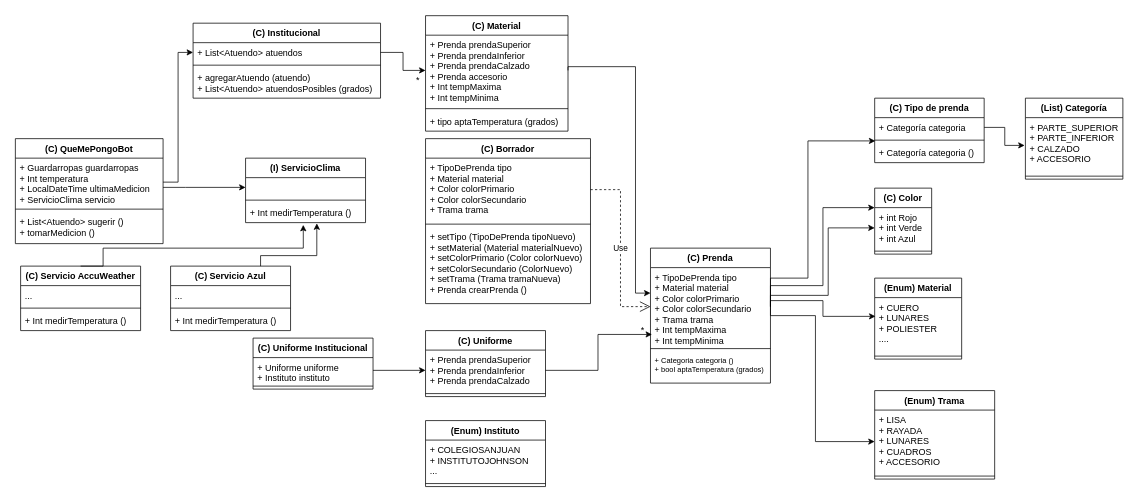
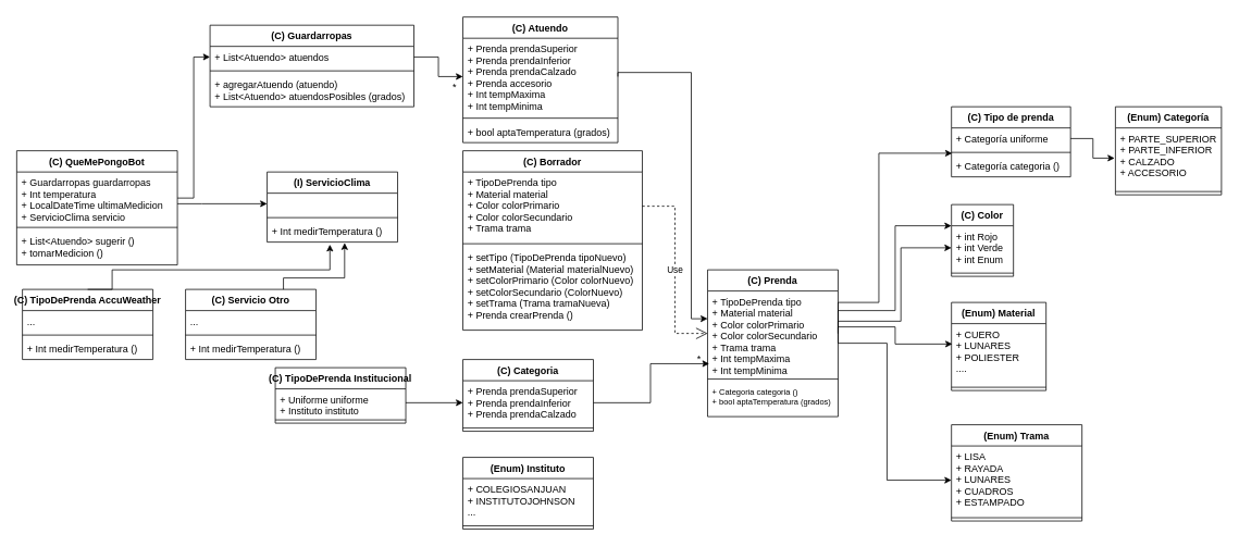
- <mxCell id="45" value="(C) Material" style="swimlane;fontStyle=1;align=center;verticalAlign=top;childLayout=stackLayout;horizontal=1;startSize=26;horizontalStack=0;resizeParent=1;resizeParentMax=0;resizeLast=0;collapsible=1;marginBottom=0;labelBorderColor=none;fontSize=12;" vertex="1" parent="1"><mxGeometry x="567" y="20" width="190" height="154" as="geometry" /></mxCell>
+ <mxCell id="45" value="(C) Atuendo" style="swimlane;fontStyle=1;align=center;verticalAlign=top;childLayout=stackLayout;horizontal=1;startSize=26;horizontalStack=0;resizeParent=1;resizeParentMax=0;resizeLast=0;collapsible=1;marginBottom=0;labelBorderColor=none;fontSize=12;" vertex="1" parent="1"><mxGeometry x="567" y="20" width="190" height="154" as="geometry" /></mxCell>
- <mxCell id="50" value="(C) Institucional" style="swimlane;fontStyle=1;align=center;verticalAlign=top;childLayout=stackLayout;horizontal=1;startSize=26;horizontalStack=0;resizeParent=1;resizeParentMax=0;resizeLast=0;collapsible=1;marginBottom=0;labelBorderColor=none;fontSize=12;" vertex="1" parent="1"><mxGeometry x="257" y="30" width="250" height="100" as="geometry" /></mxCell>
+ <mxCell id="50" value="(C) Guardarropas" style="swimlane;fontStyle=1;align=center;verticalAlign=top;childLayout=stackLayout;horizontal=1;startSize=26;horizontalStack=0;resizeParent=1;resizeParentMax=0;resizeLast=0;collapsible=1;marginBottom=0;labelBorderColor=none;fontSize=12;" vertex="1" parent="1"><mxGeometry x="257" y="30" width="250" height="100" as="geometry" /></mxCell>
- <mxCell id="2" value="(List) Categoría" style="swimlane;fontStyle=1;align=center;verticalAlign=top;childLayout=stackLayout;horizontal=1;startSize=26;horizontalStack=0;resizeParent=1;resizeParentMax=0;resizeLast=0;collapsible=1;marginBottom=0;" parent="1" vertex="1"><mxGeometry x="1367" y="130" width="130" height="108" as="geometry" /></mxCell>
+ <mxCell id="2" value="(Enum) Categoría" style="swimlane;fontStyle=1;align=center;verticalAlign=top;childLayout=stackLayout;horizontal=1;startSize=26;horizontalStack=0;resizeParent=1;resizeParentMax=0;resizeLast=0;collapsible=1;marginBottom=0;" parent="1" vertex="1"><mxGeometry x="1367" y="130" width="130" height="108" as="geometry" /></mxCell>
- <mxCell id="48" value="+ tipo aptaTemperatura (grados)" style="text;strokeColor=none;fillColor=none;align=left;verticalAlign=top;spacingLeft=4;spacingRight=4;overflow=hidden;rotatable=0;points=[[0,0.5],[1,0.5]];portConstraint=eastwest;labelBorderColor=none;fontSize=12;" vertex="1" parent="45"><mxGeometry y="128" width="190" height="26" as="geometry" /></mxCell>
+ <mxCell id="48" value="+ bool aptaTemperatura (grados)" style="text;strokeColor=none;fillColor=none;align=left;verticalAlign=top;spacingLeft=4;spacingRight=4;overflow=hidden;rotatable=0;points=[[0,0.5],[1,0.5]];portConstraint=eastwest;labelBorderColor=none;fontSize=12;" vertex="1" parent="45"><mxGeometry y="128" width="190" height="26" as="geometry" /></mxCell>
- <mxCell id="6" value="+ Categoría categoria" style="text;strokeColor=none;fillColor=none;align=left;verticalAlign=top;spacingLeft=4;spacingRight=4;overflow=hidden;rotatable=0;points=[[0,0.5],[1,0.5]];portConstraint=eastwest;" parent="5" vertex="1"><mxGeometry y="26" width="146" height="26" as="geometry" /></mxCell>
+ <mxCell id="6" value="+ Categoría uniforme" style="text;strokeColor=none;fillColor=none;align=left;verticalAlign=top;spacingLeft=4;spacingRight=4;overflow=hidden;rotatable=0;points=[[0,0.5],[1,0.5]];portConstraint=eastwest;" parent="5" vertex="1"><mxGeometry y="26" width="146" height="26" as="geometry" /></mxCell>
- <mxCell id="10" value="+ int Rojo&#10;+ int Verde&#10;+ int Azul" style="text;strokeColor=none;fillColor=none;align=left;verticalAlign=top;spacingLeft=4;spacingRight=4;overflow=hidden;rotatable=0;points=[[0,0.5],[1,0.5]];portConstraint=eastwest;" parent="9" vertex="1"><mxGeometry y="26" width="76" height="54" as="geometry" /></mxCell>
+ <mxCell id="10" value="+ int Rojo&#10;+ int Verde&#10;+ int Enum" style="text;strokeColor=none;fillColor=none;align=left;verticalAlign=top;spacingLeft=4;spacingRight=4;overflow=hidden;rotatable=0;points=[[0,0.5],[1,0.5]];portConstraint=eastwest;" parent="9" vertex="1"><mxGeometry y="26" width="76" height="54" as="geometry" /></mxCell>
- <mxCell id="66" value="(C) Servicio AccuWeather" style="swimlane;fontStyle=1;align=center;verticalAlign=top;childLayout=stackLayout;horizontal=1;startSize=26;horizontalStack=0;resizeParent=1;resizeParentMax=0;resizeLast=0;collapsible=1;marginBottom=0;labelBorderColor=none;fontSize=12;" vertex="1" parent="1"><mxGeometry x="27" y="354" width="160" height="86" as="geometry" /></mxCell>
+ <mxCell id="66" value="(C) TipoDePrenda AccuWeather" style="swimlane;fontStyle=1;align=center;verticalAlign=top;childLayout=stackLayout;horizontal=1;startSize=26;horizontalStack=0;resizeParent=1;resizeParentMax=0;resizeLast=0;collapsible=1;marginBottom=0;labelBorderColor=none;fontSize=12;" vertex="1" parent="1"><mxGeometry x="27" y="354" width="160" height="86" as="geometry" /></mxCell>
- <mxCell id="71" value="(C) Servicio Azul" style="swimlane;fontStyle=1;align=center;verticalAlign=top;childLayout=stackLayout;horizontal=1;startSize=26;horizontalStack=0;resizeParent=1;resizeParentMax=0;resizeLast=0;collapsible=1;marginBottom=0;labelBorderColor=none;fontSize=12;" vertex="1" parent="1"><mxGeometry x="227" y="354" width="160" height="86" as="geometry" /></mxCell>
+ <mxCell id="71" value="(C) Servicio Otro" style="swimlane;fontStyle=1;align=center;verticalAlign=top;childLayout=stackLayout;horizontal=1;startSize=26;horizontalStack=0;resizeParent=1;resizeParentMax=0;resizeLast=0;collapsible=1;marginBottom=0;labelBorderColor=none;fontSize=12;" vertex="1" parent="1"><mxGeometry x="227" y="354" width="160" height="86" as="geometry" /></mxCell>
- <mxCell id="33" value="(C) Uniforme" style="swimlane;fontStyle=1;align=center;verticalAlign=top;childLayout=stackLayout;horizontal=1;startSize=26;horizontalStack=0;resizeParent=1;resizeParentMax=0;resizeLast=0;collapsible=1;marginBottom=0;" parent="1" vertex="1"><mxGeometry x="567" y="440" width="160" height="88" as="geometry" /></mxCell>
+ <mxCell id="33" value="(C) Categoria" style="swimlane;fontStyle=1;align=center;verticalAlign=top;childLayout=stackLayout;horizontal=1;startSize=26;horizontalStack=0;resizeParent=1;resizeParentMax=0;resizeLast=0;collapsible=1;marginBottom=0;" parent="1" vertex="1"><mxGeometry x="567" y="440" width="160" height="88" as="geometry" /></mxCell>
- <mxCell id="38" value="(C) Uniforme Institucional" style="swimlane;fontStyle=1;align=center;verticalAlign=top;childLayout=stackLayout;horizontal=1;startSize=26;horizontalStack=0;resizeParent=1;resizeParentMax=0;resizeLast=0;collapsible=1;marginBottom=0;" parent="1" vertex="1"><mxGeometry x="337" y="450" width="160" height="68" as="geometry" /></mxCell>
+ <mxCell id="38" value="(C) TipoDePrenda Institucional" style="swimlane;fontStyle=1;align=center;verticalAlign=top;childLayout=stackLayout;horizontal=1;startSize=26;horizontalStack=0;resizeParent=1;resizeParentMax=0;resizeLast=0;collapsible=1;marginBottom=0;" parent="1" vertex="1"><mxGeometry x="337" y="450" width="160" height="68" as="geometry" /></mxCell>
- <mxCell id="25" value="+ LISA&#10;+ RAYADA&#10;+ LUNARES&#10;+ CUADROS&#10;+ ACCESORIO" style="text;strokeColor=none;fillColor=none;align=left;verticalAlign=top;spacingLeft=4;spacingRight=4;overflow=hidden;rotatable=0;points=[[0,0.5],[1,0.5]];portConstraint=eastwest;" parent="24" vertex="1"><mxGeometry y="26" width="160" height="84" as="geometry" /></mxCell>
+ <mxCell id="25" value="+ LISA&#10;+ RAYADA&#10;+ LUNARES&#10;+ CUADROS&#10;+ ESTAMPADO" style="text;strokeColor=none;fillColor=none;align=left;verticalAlign=top;spacingLeft=4;spacingRight=4;overflow=hidden;rotatable=0;points=[[0,0.5],[1,0.5]];portConstraint=eastwest;" parent="24" vertex="1"><mxGeometry y="26" width="160" height="84" as="geometry" /></mxCell>
